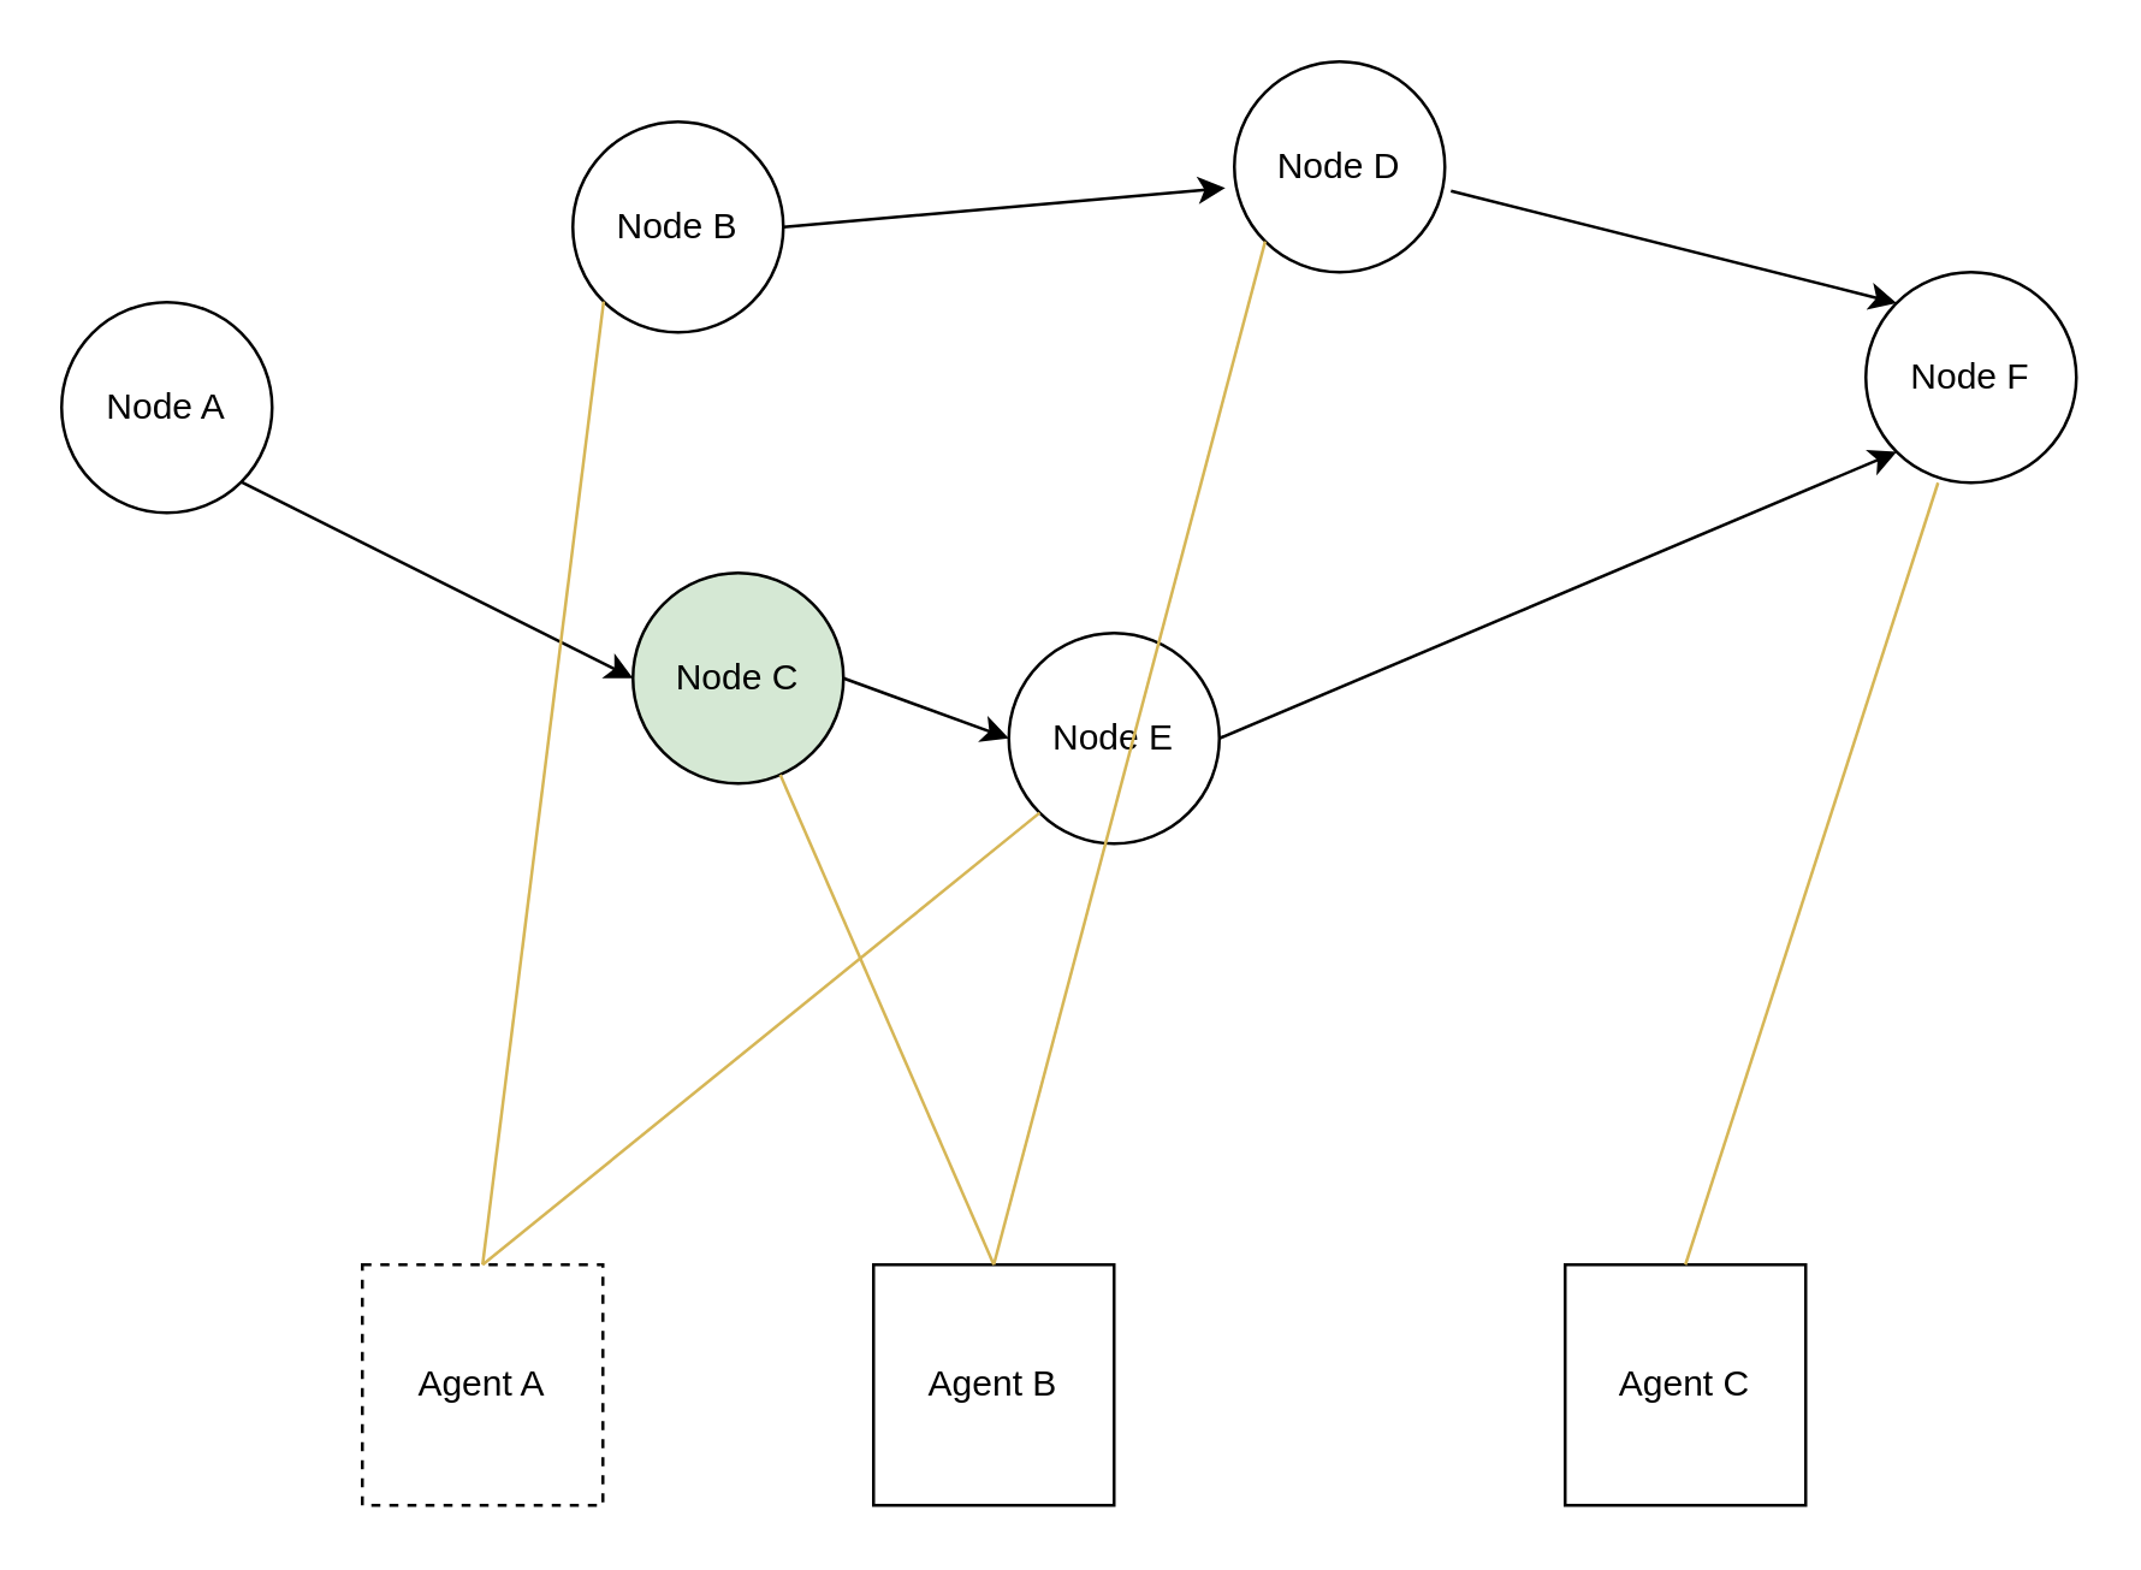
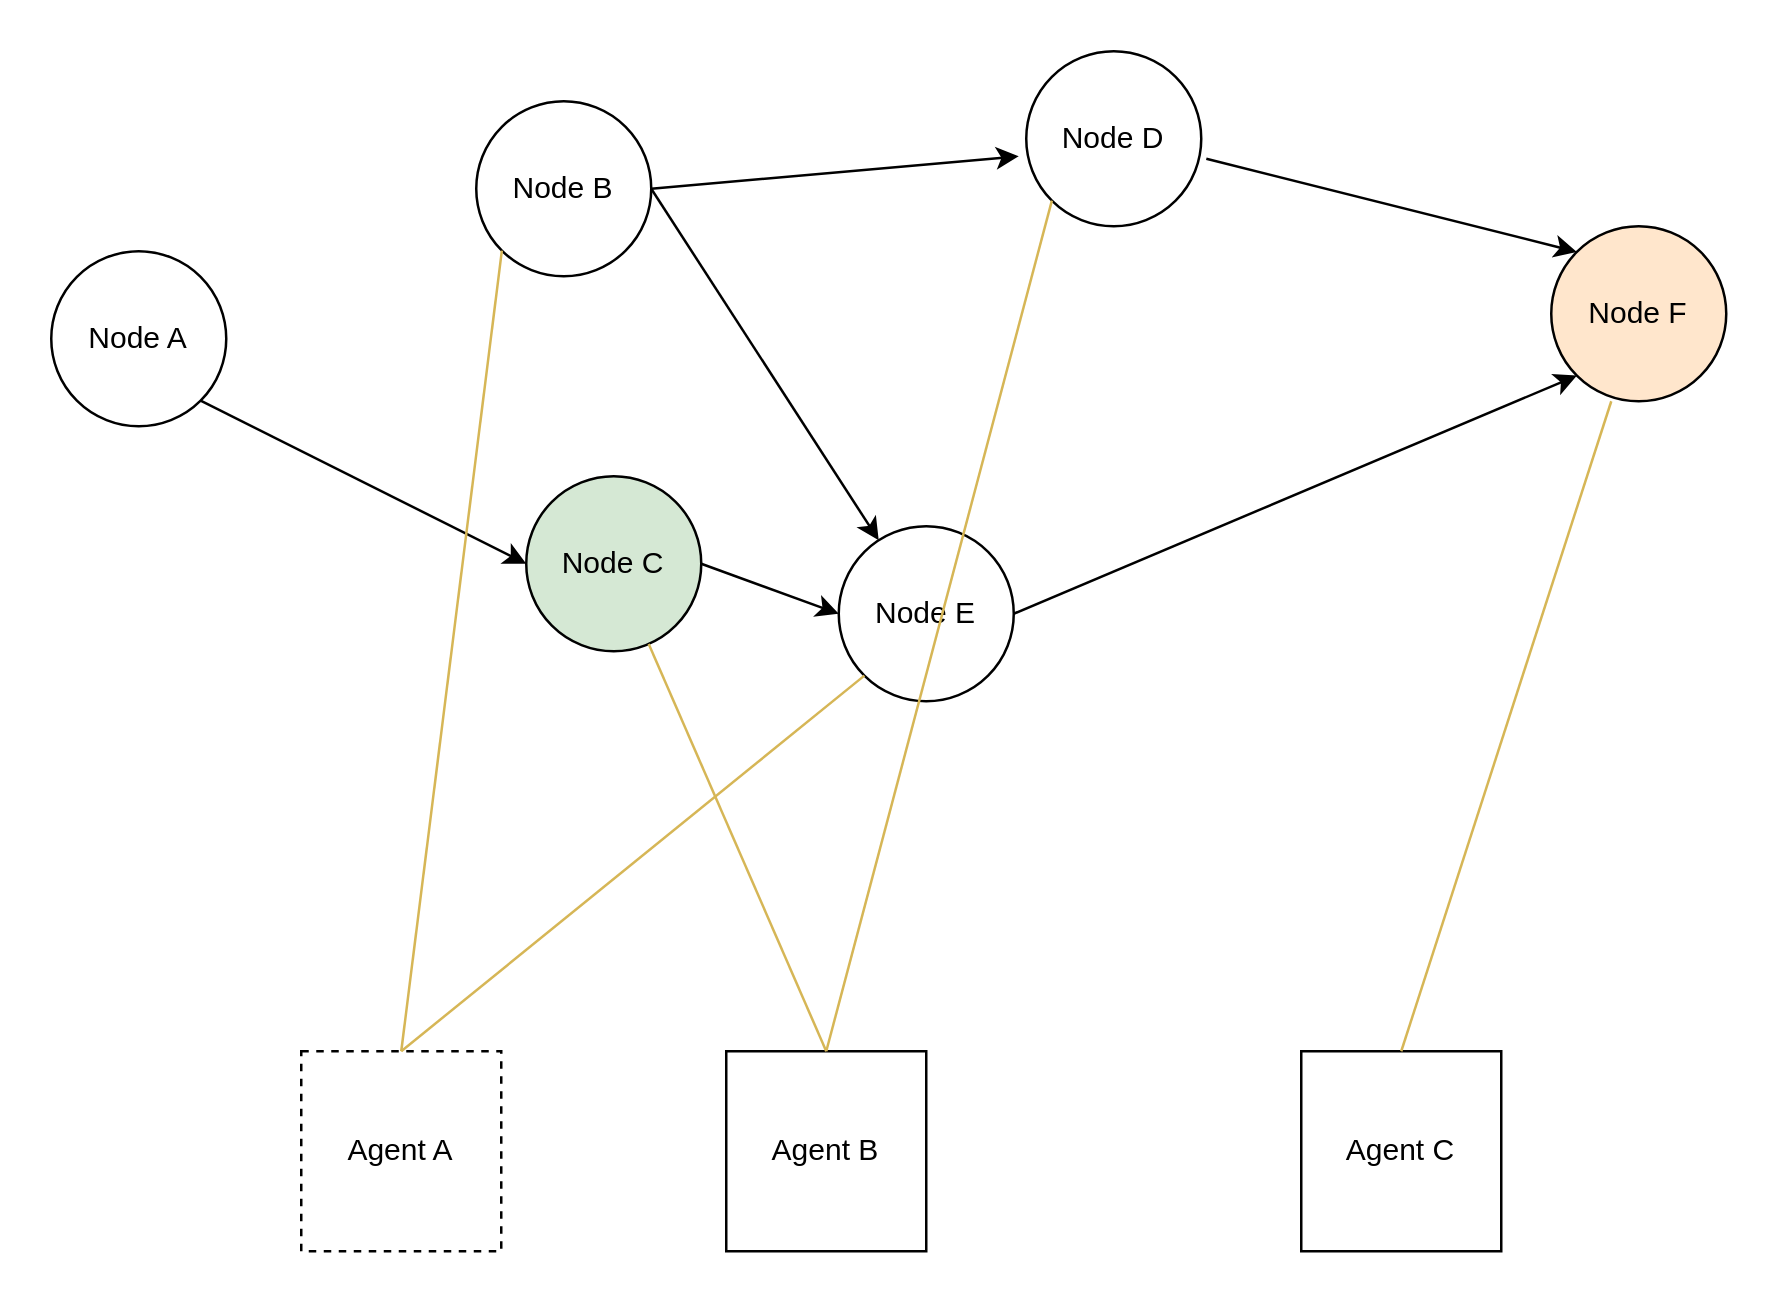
- <mxCell id="7" value="Node F" style="ellipse;whiteSpace=wrap;html=1;" vertex="1" parent="1"><mxGeometry x="620" y="90" width="70" height="70" as="geometry" /></mxCell>
+ <mxCell id="7" value="Node F" style="ellipse;whiteSpace=wrap;html=1;fillColor=#ffe6cc;" vertex="1" parent="1"><mxGeometry x="620" y="90" width="70" height="70" as="geometry" /></mxCell>
+ <mxCell id="13" value="" style="endArrow=classic;html=1;rounded=0;exitX=1;exitY=0.5;exitDx=0;exitDy=0;" edge="1" parent="1" source="3" target="6"><mxGeometry width="50" height="50" relative="1" as="geometry"><mxPoint x="410" y="310" as="sourcePoint" /><mxPoint x="460" y="260" as="targetPoint" /></mxGeometry></mxCell>
